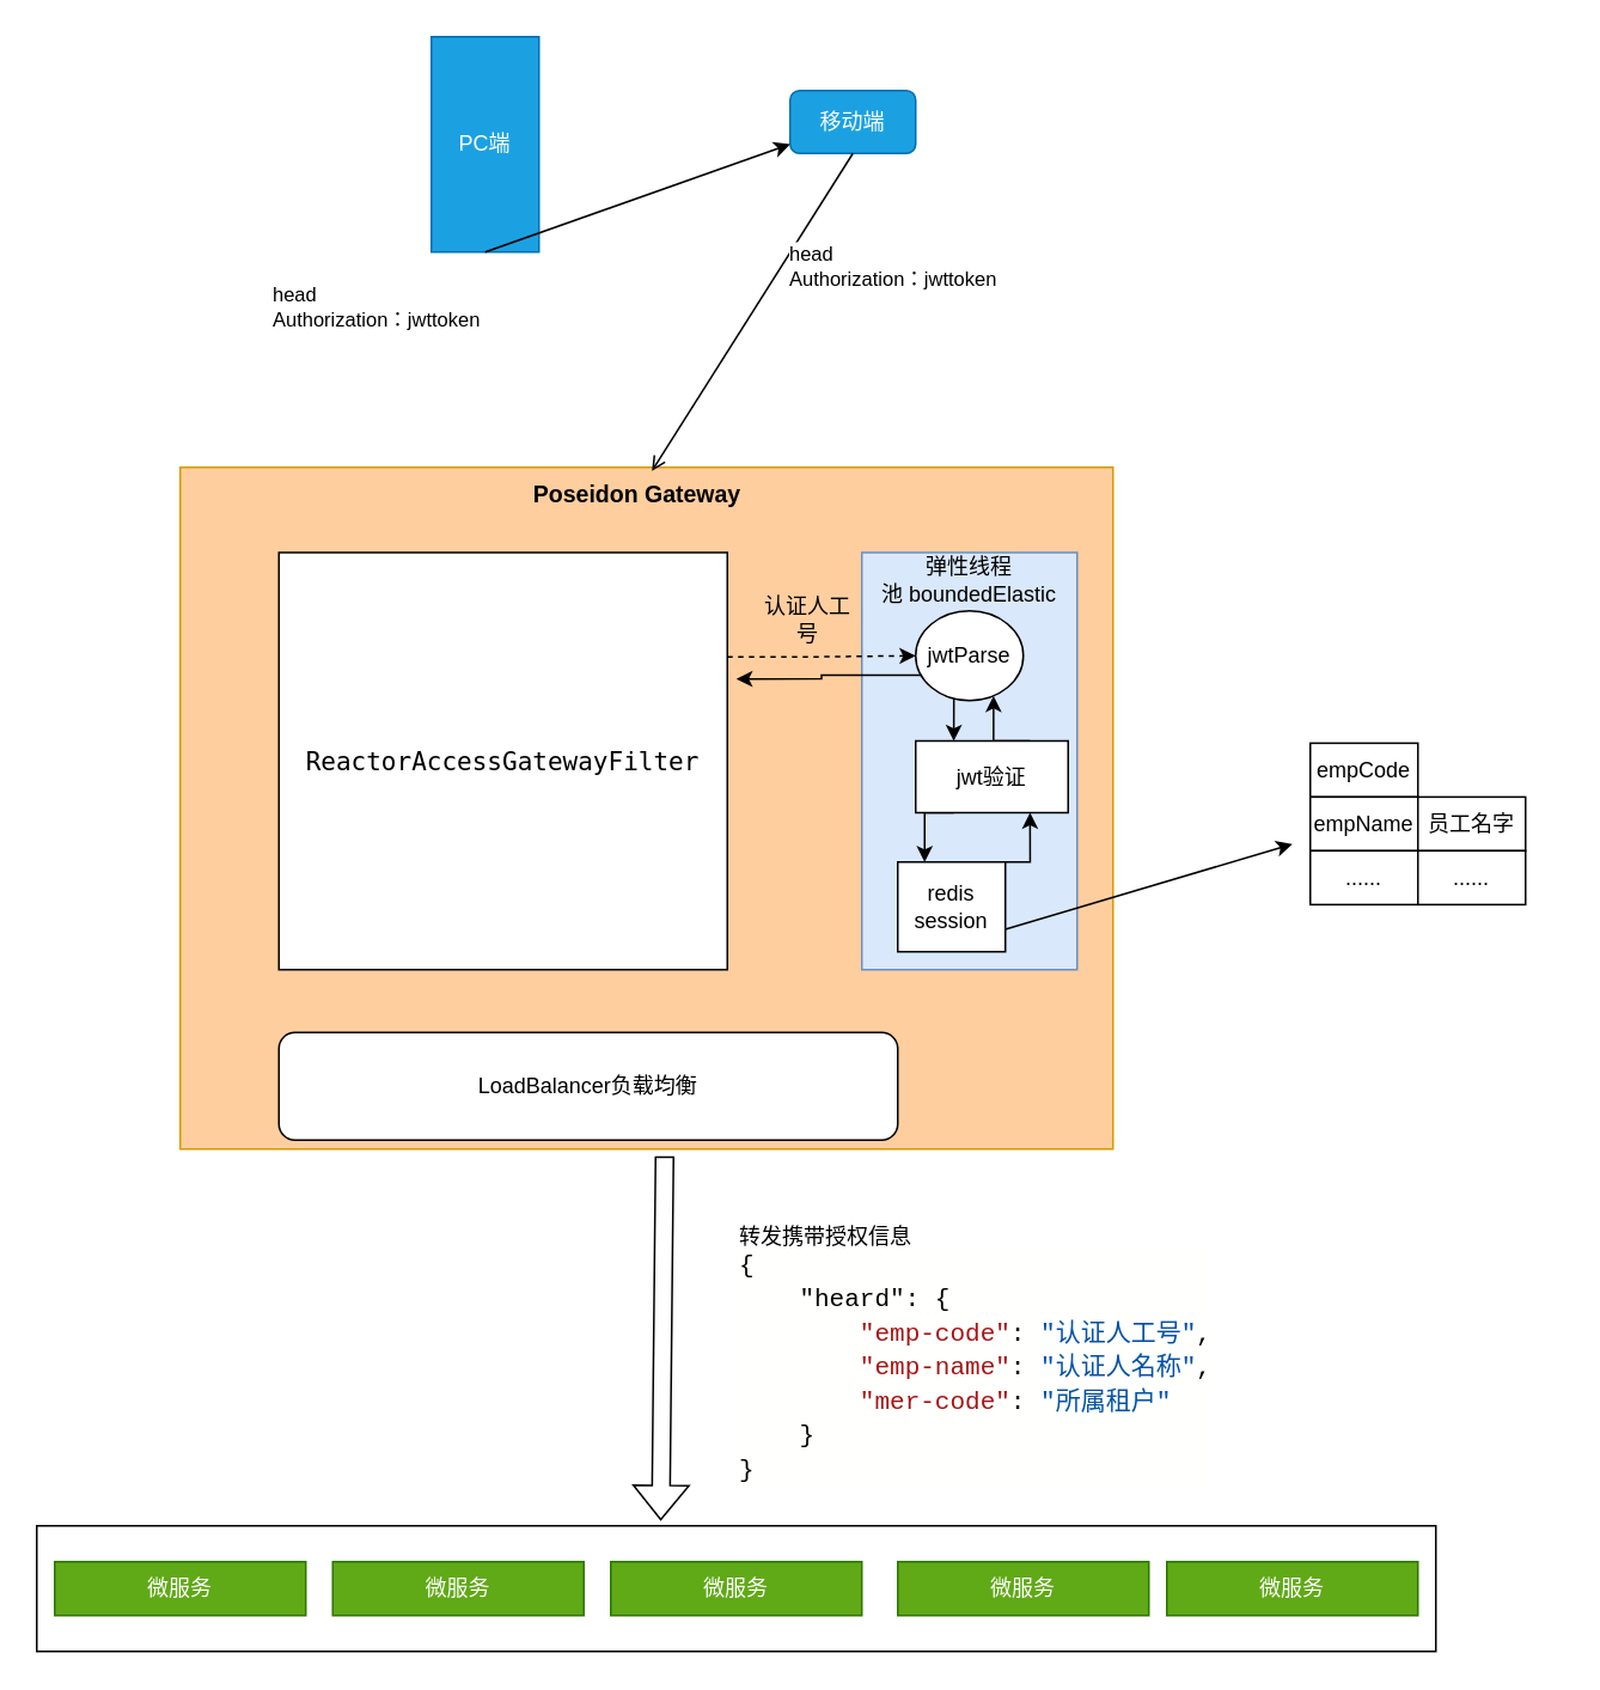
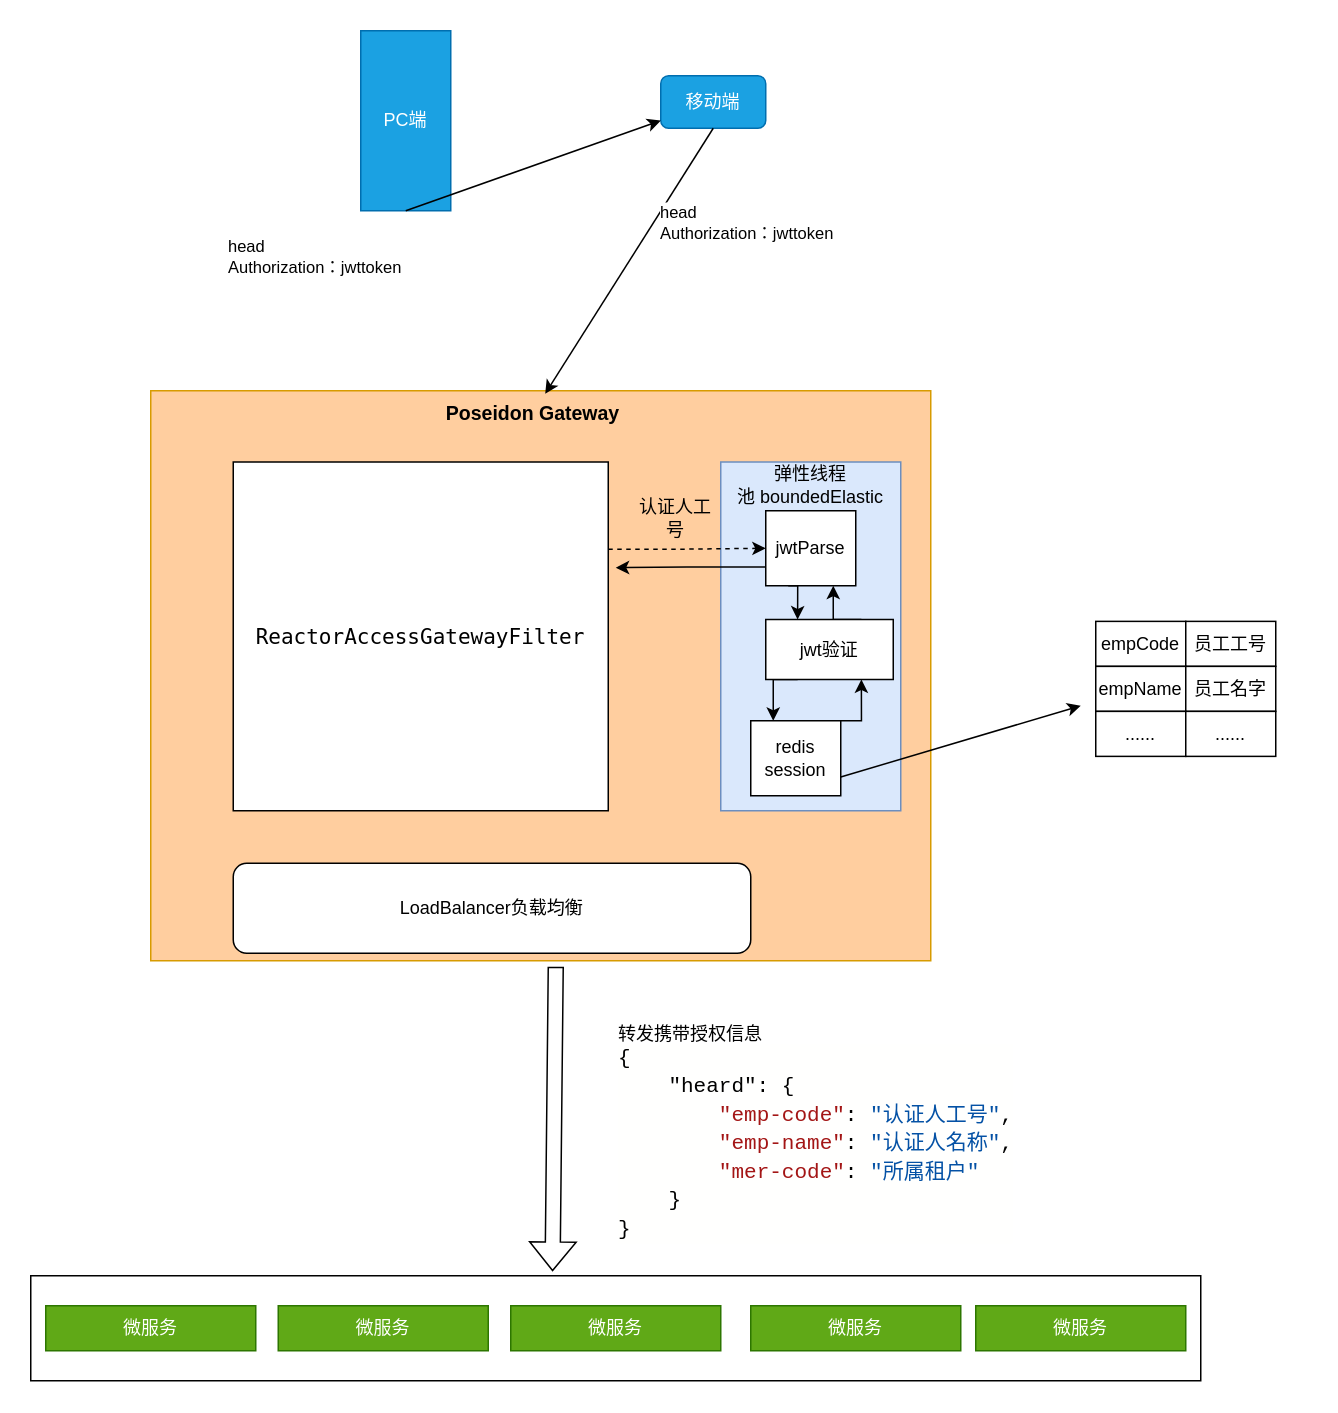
- <mxCell id="15" value="" style="endArrow=open;html=1;rounded=0;exitX=0.5;exitY=1;exitDx=0;exitDy=0;entryX=0.538;entryY=0.067;entryDx=0;entryDy=0;entryPerimeter=0;" edge="1" parent="1" source="2" target="5"><mxGeometry width="50" height="50" relative="1" as="geometry"><mxPoint x="460" y="190" as="sourcePoint" /><mxPoint x="530" y="190" as="targetPoint" /></mxGeometry></mxCell>
+ <mxCell id="15" value="" style="endArrow=classic;html=1;rounded=0;exitX=0.5;exitY=1;exitDx=0;exitDy=0;entryX=0.538;entryY=0.067;entryDx=0;entryDy=0;entryPerimeter=0;" edge="1" parent="1" source="2" target="5"><mxGeometry width="50" height="50" relative="1" as="geometry"><mxPoint x="460" y="190" as="sourcePoint" /><mxPoint x="530" y="190" as="targetPoint" /></mxGeometry></mxCell>
- <mxCell id="25" value="jwtParse" style="ellipse;whiteSpace=wrap;html=1;direction=south;" vertex="1" parent="1"><mxGeometry x="510" y="340" width="60" height="50" as="geometry" /></mxCell>
+ <mxCell id="25" value="jwtParse" style="rounded=0;whiteSpace=wrap;html=1;direction=south;" vertex="1" parent="1"><mxGeometry x="510" y="340" width="60" height="50" as="geometry" /></mxCell>
+ <mxCell id="35" value="员工工号" style="rounded=0;whiteSpace=wrap;html=1;" vertex="1" parent="1"><mxGeometry x="790" y="413.75" width="60" height="30" as="geometry" /></mxCell>
